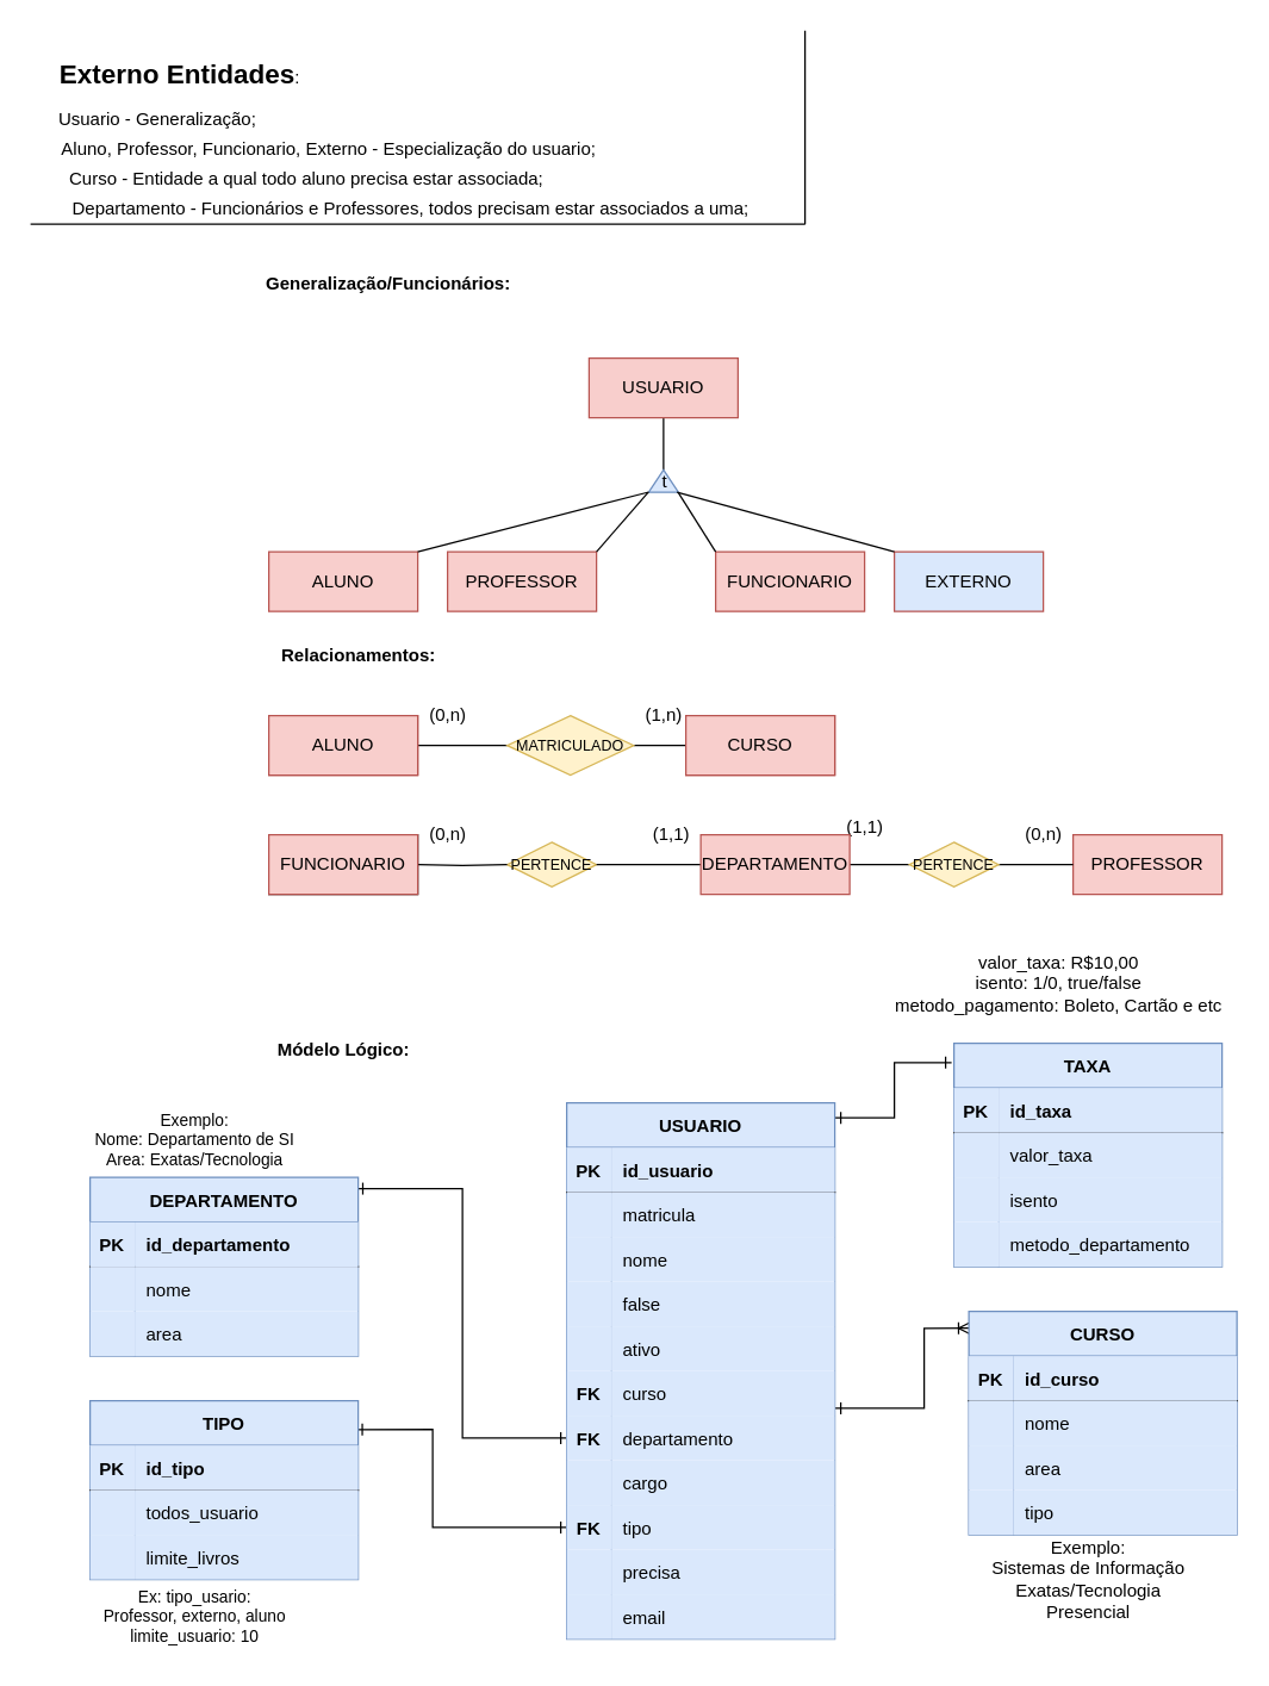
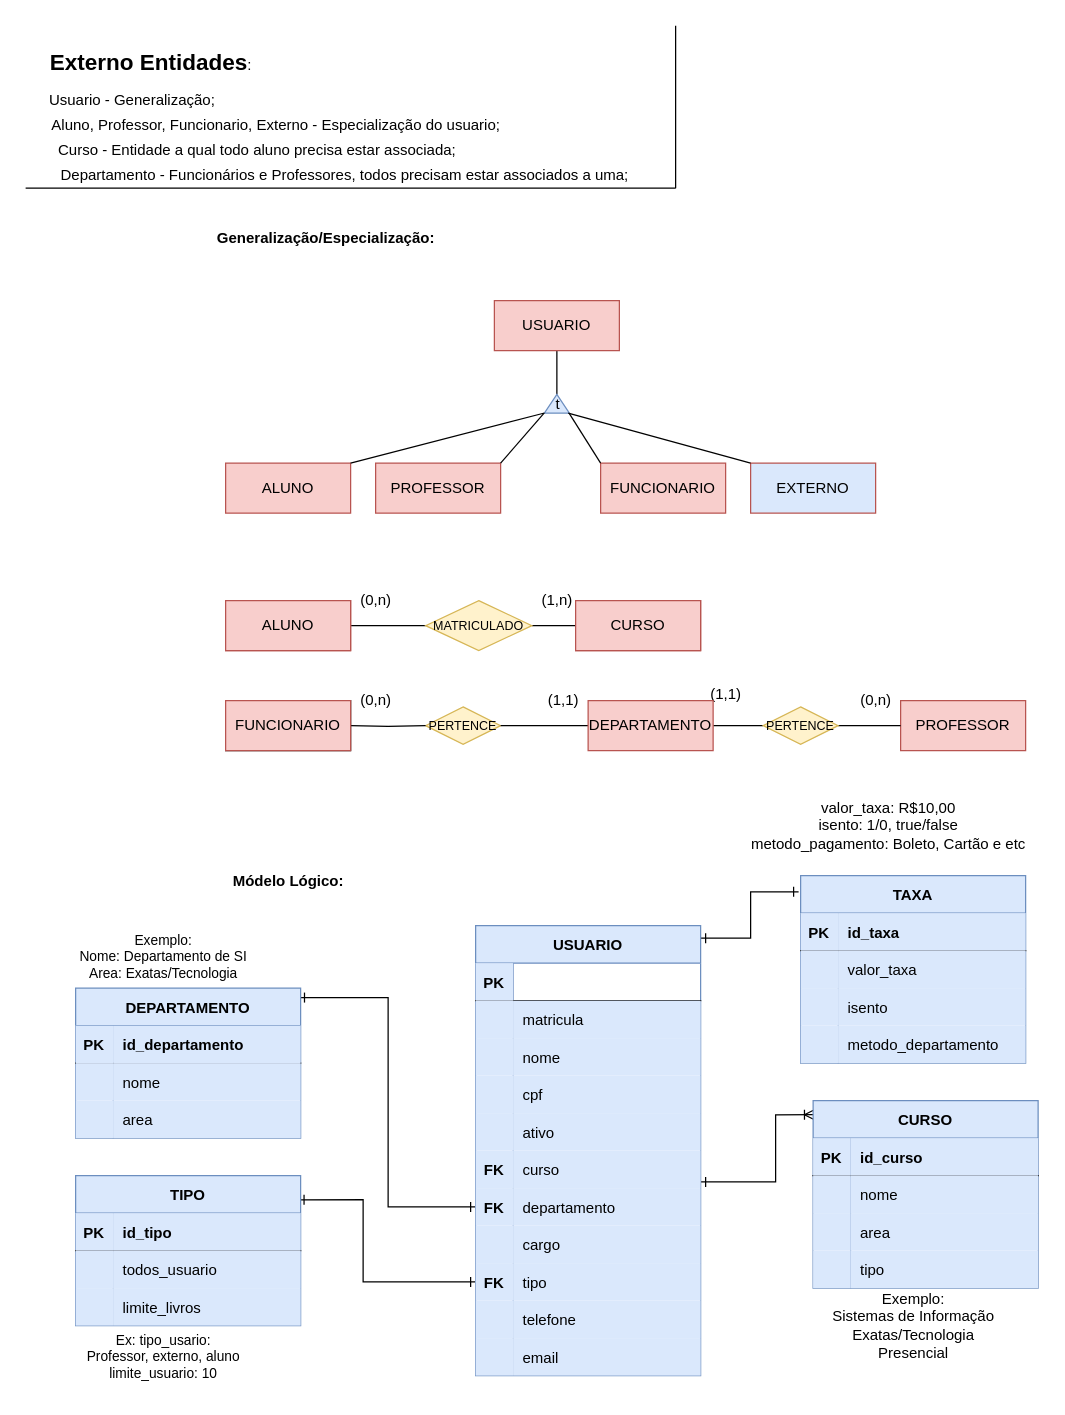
- <mxCell id="45" value="&lt;b&gt;Generalização/Funcionários:&lt;/b&gt;" style="text;html=1;align=center;verticalAlign=middle;resizable=0;points=[];autosize=1;" parent="1" vertex="1"><mxGeometry x="165" y="180" width="190" height="20" as="geometry" /></mxCell>
+ <mxCell id="45" value="&lt;b&gt;Generalização/Especialização:&lt;/b&gt;" style="text;html=1;align=center;verticalAlign=middle;resizable=0;points=[];autosize=1;" parent="1" vertex="1"><mxGeometry x="165" y="180" width="190" height="20" as="geometry" /></mxCell>
- <mxCell id="44" value="&lt;b&gt;Relacionamentos:&lt;/b&gt;" style="text;html=1;align=center;verticalAlign=middle;resizable=0;points=[];autosize=1;" parent="1" vertex="1"><mxGeometry x="180" y="430" width="120" height="20" as="geometry" /></mxCell>
- <mxCell id="77" value="id_usuario" style="shape=partialRectangle;connectable=0;fillColor=#dae8fc;top=0;left=0;bottom=0;right=0;align=left;spacingLeft=6;fontStyle=1;overflow=hidden;strokeColor=#6c8ebf;" parent="75" vertex="1"><mxGeometry x="30" width="150" height="30" as="geometry" /></mxCell>
- <mxCell id="86" value="false" style="shape=partialRectangle;connectable=0;fillColor=#dae8fc;top=0;left=0;bottom=0;right=0;align=left;spacingLeft=6;overflow=hidden;strokeColor=#6c8ebf;" parent="84" vertex="1"><mxGeometry x="30" width="150" height="30" as="geometry" /></mxCell>
+ <mxCell id="86" value="cpf" style="shape=partialRectangle;connectable=0;fillColor=#dae8fc;top=0;left=0;bottom=0;right=0;align=left;spacingLeft=6;overflow=hidden;strokeColor=#6c8ebf;" parent="84" vertex="1"><mxGeometry x="30" width="150" height="30" as="geometry" /></mxCell>
- <mxCell id="104" value="precisa" style="shape=partialRectangle;connectable=0;fillColor=#dae8fc;top=0;left=0;bottom=0;right=0;align=left;spacingLeft=6;overflow=hidden;strokeColor=#6c8ebf;" parent="102" vertex="1"><mxGeometry x="30" width="150" height="30" as="geometry" /></mxCell>
+ <mxCell id="104" value="telefone" style="shape=partialRectangle;connectable=0;fillColor=#dae8fc;top=0;left=0;bottom=0;right=0;align=left;spacingLeft=6;overflow=hidden;strokeColor=#6c8ebf;" parent="102" vertex="1"><mxGeometry x="30" width="150" height="30" as="geometry" /></mxCell>
